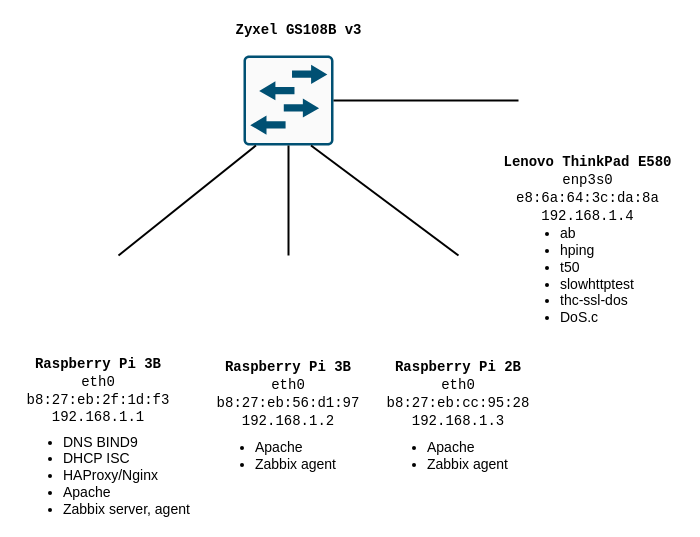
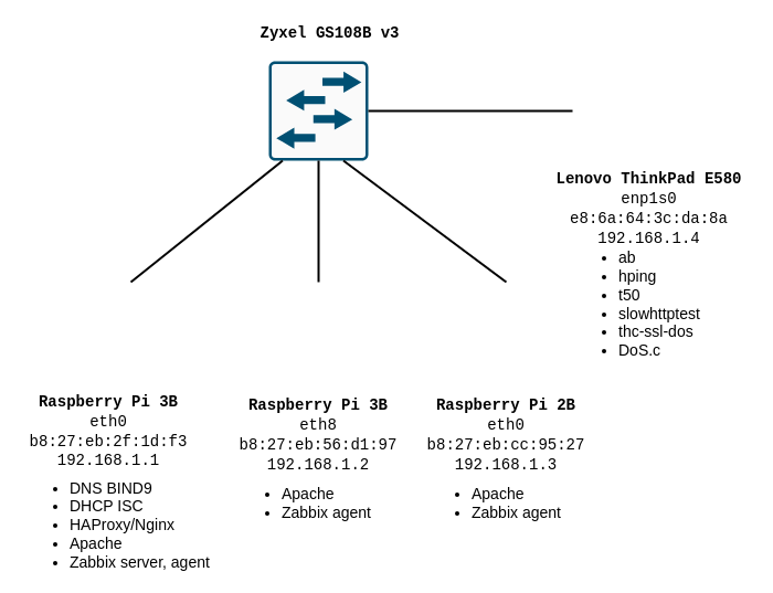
- <mxCell id="14" value="&lt;div style=&quot;font-size: 14px&quot;&gt;&lt;br&gt;&lt;font style=&quot;font-size: 14px&quot; face=&quot;Courier New&quot;&gt;&lt;font style=&quot;font-size: 14px&quot; face=&quot;Courier New&quot;&gt;&lt;b&gt;Lenovo ThinkPad E580&lt;br&gt;&lt;/b&gt;&lt;/font&gt;&lt;/font&gt;&lt;/div&gt;&lt;div style=&quot;font-size: 14px&quot;&gt;&lt;font style=&quot;font-size: 14px&quot; face=&quot;Courier New&quot;&gt;enp3s0&lt;/font&gt;&lt;/div&gt;&lt;div style=&quot;font-size: 14px&quot;&gt;&lt;font style=&quot;font-size: 14px&quot; face=&quot;Courier New&quot;&gt;&lt;font style=&quot;font-size: 14px&quot; color=&quot;#000000&quot;&gt;&lt;span style=&quot;background: #ffffff&quot;&gt;e8:6a:64:3c:da:8a&lt;/span&gt;&lt;/font&gt;&lt;/font&gt;&lt;br&gt;&#09;&lt;/div&gt;&lt;div style=&quot;font-size: 14px&quot;&gt;&lt;font style=&quot;font-size: 14px&quot; face=&quot;Courier New&quot;&gt;192.168.1.4&lt;br&gt;&lt;/font&gt;&lt;/div&gt;" style="text;html=1;strokeColor=none;fillColor=none;align=center;verticalAlign=middle;whiteSpace=wrap;rounded=0;" vertex="1" parent="1"><mxGeometry x="497" y="145" width="181" height="70" as="geometry" /></mxCell>
+ <mxCell id="14" value="&lt;div style=&quot;font-size: 14px&quot;&gt;&lt;br&gt;&lt;font style=&quot;font-size: 14px&quot; face=&quot;Courier New&quot;&gt;&lt;font style=&quot;font-size: 14px&quot; face=&quot;Courier New&quot;&gt;&lt;b&gt;Lenovo ThinkPad E580&lt;br&gt;&lt;/b&gt;&lt;/font&gt;&lt;/font&gt;&lt;/div&gt;&lt;div style=&quot;font-size: 14px&quot;&gt;&lt;font style=&quot;font-size: 14px&quot; face=&quot;Courier New&quot;&gt;enp1s0&lt;/font&gt;&lt;/div&gt;&lt;div style=&quot;font-size: 14px&quot;&gt;&lt;font style=&quot;font-size: 14px&quot; face=&quot;Courier New&quot;&gt;&lt;font style=&quot;font-size: 14px&quot; color=&quot;#000000&quot;&gt;&lt;span style=&quot;background: #ffffff&quot;&gt;e8:6a:64:3c:da:8a&lt;/span&gt;&lt;/font&gt;&lt;/font&gt;&lt;br&gt;&#09;&lt;/div&gt;&lt;div style=&quot;font-size: 14px&quot;&gt;&lt;font style=&quot;font-size: 14px&quot; face=&quot;Courier New&quot;&gt;192.168.1.4&lt;br&gt;&lt;/font&gt;&lt;/div&gt;" style="text;html=1;strokeColor=none;fillColor=none;align=center;verticalAlign=middle;whiteSpace=wrap;rounded=0;" vertex="1" parent="1"><mxGeometry x="497" y="145" width="181" height="70" as="geometry" /></mxCell>
- <mxCell id="12" value="&lt;div style=&quot;font-size: 14px&quot;&gt;&lt;br&gt;&lt;font style=&quot;font-size: 14px&quot; face=&quot;Courier New&quot;&gt;&lt;font style=&quot;font-size: 14px&quot; face=&quot;Courier New&quot;&gt;&lt;b&gt;Raspberry Pi 3B&lt;/b&gt;&lt;/font&gt;&lt;/font&gt;&lt;/div&gt;&lt;div style=&quot;font-size: 14px&quot;&gt;&lt;font style=&quot;font-size: 14px&quot; face=&quot;Courier New&quot;&gt;eth0&lt;font style=&quot;font-size: 14px&quot; color=&quot;#000000&quot;&gt;&lt;span style=&quot;background: #ffffff&quot;&gt;&lt;br&gt;&lt;/span&gt;&lt;/font&gt;&lt;/font&gt;&lt;/div&gt;&lt;div style=&quot;font-size: 14px&quot;&gt;&lt;font style=&quot;font-size: 14px&quot; face=&quot;Courier New&quot; color=&quot;#000000&quot;&gt;&lt;span style=&quot;background: #ffffff&quot;&gt;b8:27:eb:56:d1:97&lt;/span&gt;&lt;/font&gt;&lt;/div&gt;&lt;div style=&quot;font-size: 14px&quot;&gt;&lt;font style=&quot;font-size: 14px&quot; face=&quot;Courier New&quot;&gt;192.168.1.2&lt;br&gt;&lt;/font&gt;&lt;/div&gt;" style="text;html=1;strokeColor=none;fillColor=none;align=center;verticalAlign=middle;whiteSpace=wrap;rounded=0;" vertex="1" parent="1"><mxGeometry x="213" y="350" width="150" height="70" as="geometry" /></mxCell>
+ <mxCell id="12" value="&lt;div style=&quot;font-size: 14px&quot;&gt;&lt;br&gt;&lt;font style=&quot;font-size: 14px&quot; face=&quot;Courier New&quot;&gt;&lt;font style=&quot;font-size: 14px&quot; face=&quot;Courier New&quot;&gt;&lt;b&gt;Raspberry Pi 3B&lt;/b&gt;&lt;/font&gt;&lt;/font&gt;&lt;/div&gt;&lt;div style=&quot;font-size: 14px&quot;&gt;&lt;font style=&quot;font-size: 14px&quot; face=&quot;Courier New&quot;&gt;eth8&lt;font style=&quot;font-size: 14px&quot; color=&quot;#000000&quot;&gt;&lt;span style=&quot;background: #ffffff&quot;&gt;&lt;br&gt;&lt;/span&gt;&lt;/font&gt;&lt;/font&gt;&lt;/div&gt;&lt;div style=&quot;font-size: 14px&quot;&gt;&lt;font style=&quot;font-size: 14px&quot; face=&quot;Courier New&quot; color=&quot;#000000&quot;&gt;&lt;span style=&quot;background: #ffffff&quot;&gt;b8:27:eb:56:d1:97&lt;/span&gt;&lt;/font&gt;&lt;/div&gt;&lt;div style=&quot;font-size: 14px&quot;&gt;&lt;font style=&quot;font-size: 14px&quot; face=&quot;Courier New&quot;&gt;192.168.1.2&lt;br&gt;&lt;/font&gt;&lt;/div&gt;" style="text;html=1;strokeColor=none;fillColor=none;align=center;verticalAlign=middle;whiteSpace=wrap;rounded=0;" vertex="1" parent="1"><mxGeometry x="213" y="350" width="150" height="70" as="geometry" /></mxCell>
- <mxCell id="13" value="&lt;div style=&quot;font-size: 14px&quot;&gt;&lt;font style=&quot;font-size: 14px&quot;&gt;&lt;br&gt;&lt;font style=&quot;font-size: 14px&quot; face=&quot;Courier New&quot;&gt;&lt;font style=&quot;font-size: 14px&quot; face=&quot;Courier New&quot;&gt;&lt;b&gt;Raspberry Pi 2B&lt;/b&gt;&lt;/font&gt;&lt;/font&gt;&lt;/font&gt;&lt;/div&gt;&lt;div style=&quot;font-size: 14px&quot;&gt;&lt;font style=&quot;font-size: 14px&quot; face=&quot;Courier New&quot;&gt;eth0&lt;font style=&quot;font-size: 14px&quot; color=&quot;#000000&quot;&gt;&lt;span style=&quot;background: #ffffff&quot;&gt;&lt;br&gt;&lt;/span&gt;&lt;/font&gt;&lt;/font&gt;&lt;/div&gt;&lt;div style=&quot;font-size: 14px&quot;&gt;&lt;font style=&quot;font-size: 14px&quot; face=&quot;Courier New&quot;&gt;&lt;font style=&quot;font-size: 14px&quot; color=&quot;#000000&quot;&gt;&lt;span style=&quot;background: #ffffff&quot;&gt;b8:27:eb:cc:95:28&lt;/span&gt;&lt;/font&gt;&lt;br&gt;&lt;/font&gt;&lt;/div&gt;&lt;div style=&quot;font-size: 14px&quot;&gt;&lt;font style=&quot;font-size: 14px&quot; face=&quot;Courier New&quot;&gt;192.168.1.3&lt;br&gt;&lt;/font&gt;&lt;/div&gt;" style="text;html=1;strokeColor=none;fillColor=none;align=center;verticalAlign=middle;whiteSpace=wrap;rounded=0;" vertex="1" parent="1"><mxGeometry x="383" y="350" width="150" height="70" as="geometry" /></mxCell>
+ <mxCell id="13" value="&lt;div style=&quot;font-size: 14px&quot;&gt;&lt;font style=&quot;font-size: 14px&quot;&gt;&lt;br&gt;&lt;font style=&quot;font-size: 14px&quot; face=&quot;Courier New&quot;&gt;&lt;font style=&quot;font-size: 14px&quot; face=&quot;Courier New&quot;&gt;&lt;b&gt;Raspberry Pi 2B&lt;/b&gt;&lt;/font&gt;&lt;/font&gt;&lt;/font&gt;&lt;/div&gt;&lt;div style=&quot;font-size: 14px&quot;&gt;&lt;font style=&quot;font-size: 14px&quot; face=&quot;Courier New&quot;&gt;eth0&lt;font style=&quot;font-size: 14px&quot; color=&quot;#000000&quot;&gt;&lt;span style=&quot;background: #ffffff&quot;&gt;&lt;br&gt;&lt;/span&gt;&lt;/font&gt;&lt;/font&gt;&lt;/div&gt;&lt;div style=&quot;font-size: 14px&quot;&gt;&lt;font style=&quot;font-size: 14px&quot; face=&quot;Courier New&quot;&gt;&lt;font style=&quot;font-size: 14px&quot; color=&quot;#000000&quot;&gt;&lt;span style=&quot;background: #ffffff&quot;&gt;b8:27:eb:cc:95:27&lt;/span&gt;&lt;/font&gt;&lt;br&gt;&lt;/font&gt;&lt;/div&gt;&lt;div style=&quot;font-size: 14px&quot;&gt;&lt;font style=&quot;font-size: 14px&quot; face=&quot;Courier New&quot;&gt;192.168.1.3&lt;br&gt;&lt;/font&gt;&lt;/div&gt;" style="text;html=1;strokeColor=none;fillColor=none;align=center;verticalAlign=middle;whiteSpace=wrap;rounded=0;" vertex="1" parent="1"><mxGeometry x="383" y="350" width="150" height="70" as="geometry" /></mxCell>
